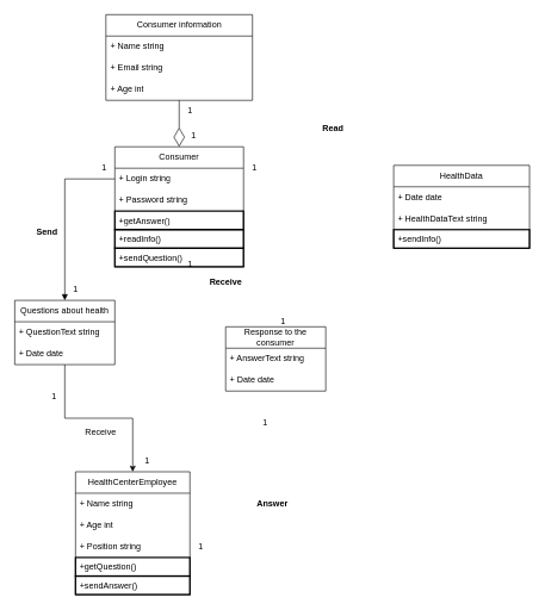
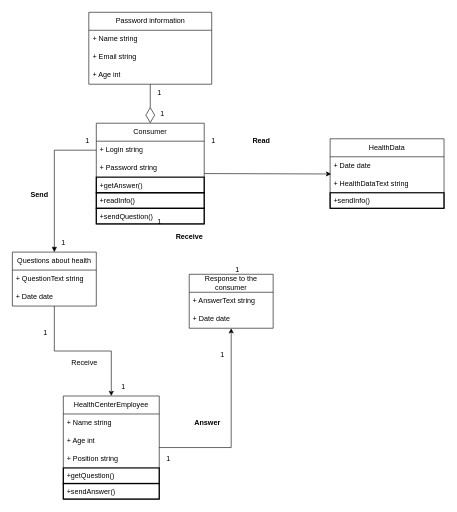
- <mxCell id="12" value="&lt;font style=&quot;vertical-align: inherit;&quot;&gt;&lt;font style=&quot;vertical-align: inherit;&quot;&gt;Consumer information&lt;/font&gt;&lt;/font&gt;" style="swimlane;fontStyle=0;childLayout=stackLayout;horizontal=1;startSize=30;horizontalStack=0;resizeParent=1;resizeParentMax=0;resizeLast=0;collapsible=1;marginBottom=0;whiteSpace=wrap;html=1;" parent="1" vertex="1"><mxGeometry x="147.5" y="20" width="205" height="120" as="geometry" /></mxCell>
+ <mxCell id="12" value="&lt;font style=&quot;vertical-align: inherit;&quot;&gt;&lt;font style=&quot;vertical-align: inherit;&quot;&gt;Password information&lt;/font&gt;&lt;/font&gt;" style="swimlane;fontStyle=0;childLayout=stackLayout;horizontal=1;startSize=30;horizontalStack=0;resizeParent=1;resizeParentMax=0;resizeLast=0;collapsible=1;marginBottom=0;whiteSpace=wrap;html=1;" parent="1" vertex="1"><mxGeometry x="147.5" y="20" width="205" height="120" as="geometry" /></mxCell>
- <mxCell id="32" value="&lt;b&gt;Read&lt;br&gt;&lt;/b&gt;" style="text;html=1;align=center;verticalAlign=middle;resizable=0;points=[];autosize=1;strokeColor=none;fillColor=none;" parent="1" vertex="1"><mxGeometry x="440" y="165" width="50" height="30" as="geometry" /></mxCell>
+ <mxCell id="32" value="&lt;b&gt;Read&lt;br&gt;&lt;/b&gt;" style="text;html=1;align=center;verticalAlign=middle;resizable=0;points=[];autosize=1;strokeColor=none;fillColor=none;" parent="1" vertex="1"><mxGeometry x="410" y="220" width="50" height="30" as="geometry" /></mxCell>
+ <mxCell id="31" value="" style="endArrow=classic;html=1;rounded=0;entryX=0.009;entryY=-0.044;entryDx=0;entryDy=0;exitX=1;exitY=0.5;exitDx=0;exitDy=0;entryPerimeter=0;" parent="1" source="6" target="4" edge="1"><mxGeometry width="50" height="50" relative="1" as="geometry"><mxPoint x="410" y="410" as="sourcePoint" /><mxPoint x="530" y="265" as="targetPoint" /></mxGeometry></mxCell>
- <mxCell id="35" value="&lt;b&gt;Answer&lt;/b&gt;" style="text;html=1;align=center;verticalAlign=middle;resizable=0;points=[];autosize=1;strokeColor=none;fillColor=none;" parent="1" vertex="1"><mxGeometry x="345" y="690" width="70" height="30" as="geometry" /></mxCell>
+ <mxCell id="35" value="&lt;b&gt;Answer&lt;/b&gt;" style="text;html=1;align=center;verticalAlign=middle;resizable=0;points=[];autosize=1;strokeColor=none;fillColor=none;" parent="1" vertex="1"><mxGeometry x="310" y="690" width="70" height="30" as="geometry" /></mxCell>
+ <mxCell id="16" style="edgeStyle=orthogonalEdgeStyle;rounded=0;orthogonalLoop=1;jettySize=auto;html=1;exitX=1;exitY=0.5;exitDx=0;exitDy=0;entryX=0.5;entryY=1;entryDx=0;entryDy=0;" parent="1" source="17" target="27" edge="1"><mxGeometry relative="1" as="geometry" /></mxCell>
